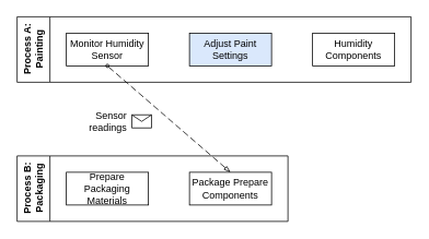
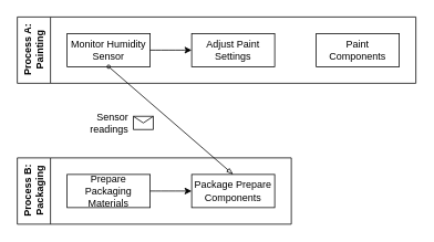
+ <mxCell id="9" value="" style="html=1;rounded=1;curved=0;sourcePerimeterSpacing=0;targetPerimeterSpacing=0;startSize=6;endSize=6;noEdgeStyle=1;orthogonal=1;" parent="6" source="7" target="8" edge="1"><mxGeometry relative="1" as="geometry"><Array as="points"><mxPoint x="172" y="40" /><mxPoint x="198" y="40" /></Array></mxGeometry></mxCell>
- <mxCell id="8" value="Adjust Paint Settings" style="whiteSpace=wrap;html=1;fillColor=#dae8fc;" parent="6" vertex="1"><mxGeometry x="210" y="20" width="100" height="40" as="geometry" /></mxCell>
+ <mxCell id="8" value="Adjust Paint Settings" style="whiteSpace=wrap;html=1;" parent="6" vertex="1"><mxGeometry x="210" y="20" width="100" height="40" as="geometry" /></mxCell>
- <mxCell id="10" value="Humidity Components" style="whiteSpace=wrap;html=1;" parent="6" vertex="1"><mxGeometry x="360" y="20" width="100" height="40" as="geometry" /></mxCell>
+ <mxCell id="10" value="Paint Components" style="whiteSpace=wrap;html=1;" parent="6" vertex="1"><mxGeometry x="360" y="20" width="100" height="40" as="geometry" /></mxCell>
- <mxCell id="11" value="" style="endArrow=blockThin;html=1;labelPosition=left;verticalLabelPosition=middle;align=right;verticalAlign=middle;dashed=1;dashPattern=8 4;endFill=0;startArrow=oval;startFill=0;endSize=6;startSize=4;exitX=0.5;exitY=1;exitDx=0;exitDy=0;entryX=0.5;entryY=0;entryDx=0;entryDy=0;" edge="1" parent="1" source="7" target="4"><mxGeometry relative="1" as="geometry"><mxPoint x="80" y="150" as="sourcePoint" /><mxPoint x="240" y="150" as="targetPoint" /></mxGeometry></mxCell>
+ <mxCell id="11" value="" style="endArrow=blockThin;html=1;labelPosition=left;verticalLabelPosition=middle;align=right;verticalAlign=middle;dashed=0;dashPattern=8 4;endFill=0;startArrow=oval;startFill=0;endSize=6;startSize=4;exitX=0.5;exitY=1;exitDx=0;exitDy=0;entryX=0.5;entryY=0;entryDx=0;entryDy=0;" edge="1" parent="1" source="7" target="4"><mxGeometry relative="1" as="geometry"><mxPoint x="80" y="150" as="sourcePoint" /><mxPoint x="240" y="150" as="targetPoint" /></mxGeometry></mxCell>
+ <mxCell id="5" value="" style="html=1;rounded=1;curved=0;sourcePerimeterSpacing=0;targetPerimeterSpacing=0;startSize=6;endSize=6;noEdgeStyle=1;orthogonal=1;" parent="2" source="3" target="4" edge="1"><mxGeometry relative="1" as="geometry"><Array as="points"><mxPoint x="172" y="40" /><mxPoint x="198" y="40" /></Array></mxGeometry></mxCell>
